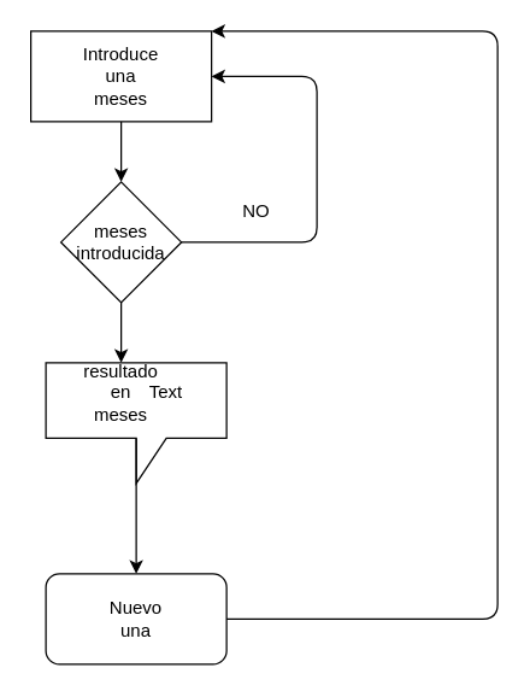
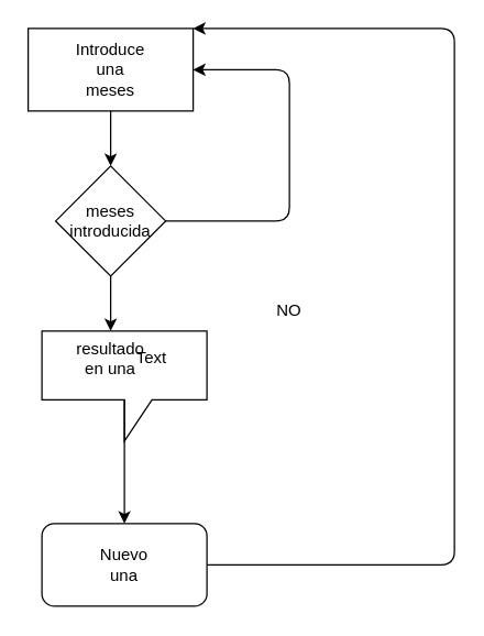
- <mxCell id="8" value="&lt;font style=&quot;vertical-align: inherit&quot;&gt;&lt;font style=&quot;vertical-align: inherit&quot;&gt;&lt;font style=&quot;vertical-align: inherit&quot;&gt;&lt;font style=&quot;vertical-align: inherit&quot;&gt;NO&lt;/font&gt;&lt;/font&gt;&lt;/font&gt;&lt;/font&gt;" style="text;html=1;strokeColor=none;fillColor=none;align=center;verticalAlign=middle;whiteSpace=wrap;rounded=0;" vertex="1" parent="1"><mxGeometry x="150" y="130" width="40" height="20" as="geometry" /></mxCell>
+ <mxCell id="8" value="&lt;font style=&quot;vertical-align: inherit&quot;&gt;&lt;font style=&quot;vertical-align: inherit&quot;&gt;&lt;font style=&quot;vertical-align: inherit&quot;&gt;&lt;font style=&quot;vertical-align: inherit&quot;&gt;NO&lt;/font&gt;&lt;/font&gt;&lt;/font&gt;&lt;/font&gt;" style="text;html=1;strokeColor=none;fillColor=none;align=center;verticalAlign=middle;whiteSpace=wrap;rounded=0;" vertex="1" parent="1"><mxGeometry x="190" y="215" width="40" height="20" as="geometry" /></mxCell>
- <mxCell id="11" value="&lt;font style=&quot;vertical-align: inherit&quot;&gt;&lt;font style=&quot;vertical-align: inherit&quot;&gt;resultado en meses&lt;/font&gt;&lt;/font&gt;" style="text;html=1;strokeColor=none;fillColor=none;align=center;verticalAlign=middle;whiteSpace=wrap;rounded=0;" vertex="1" parent="1"><mxGeometry x="60" y="250" width="40" height="20" as="geometry" /></mxCell>
+ <mxCell id="11" value="&lt;font style=&quot;vertical-align: inherit&quot;&gt;&lt;font style=&quot;vertical-align: inherit&quot;&gt;resultado en una&lt;/font&gt;&lt;/font&gt;" style="text;html=1;strokeColor=none;fillColor=none;align=center;verticalAlign=middle;whiteSpace=wrap;rounded=0;" vertex="1" parent="1"><mxGeometry x="60" y="250" width="40" height="20" as="geometry" /></mxCell>
